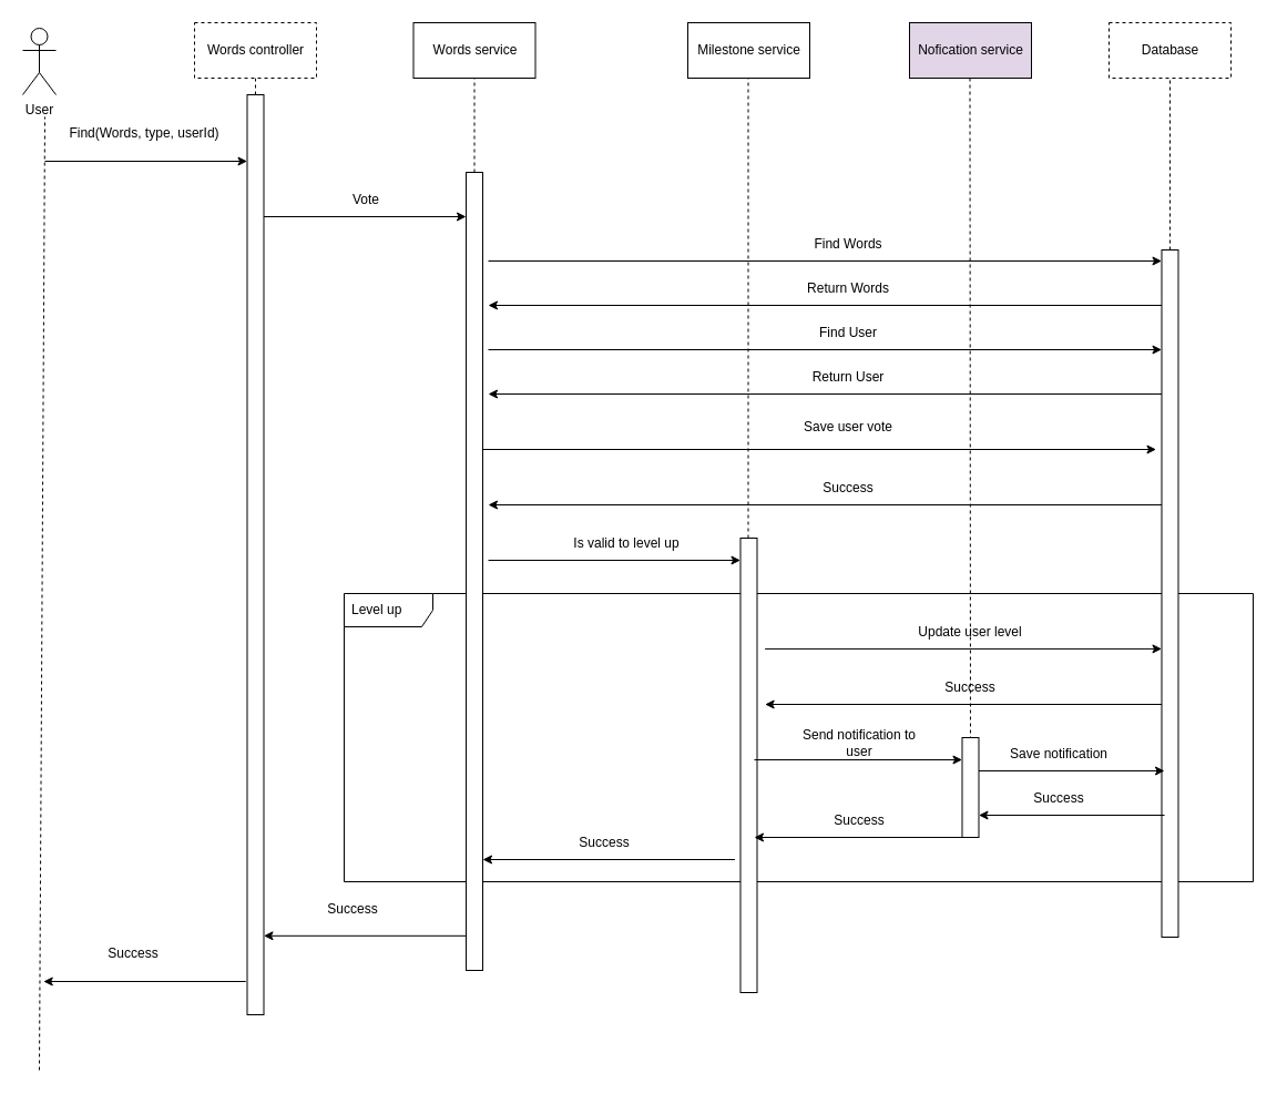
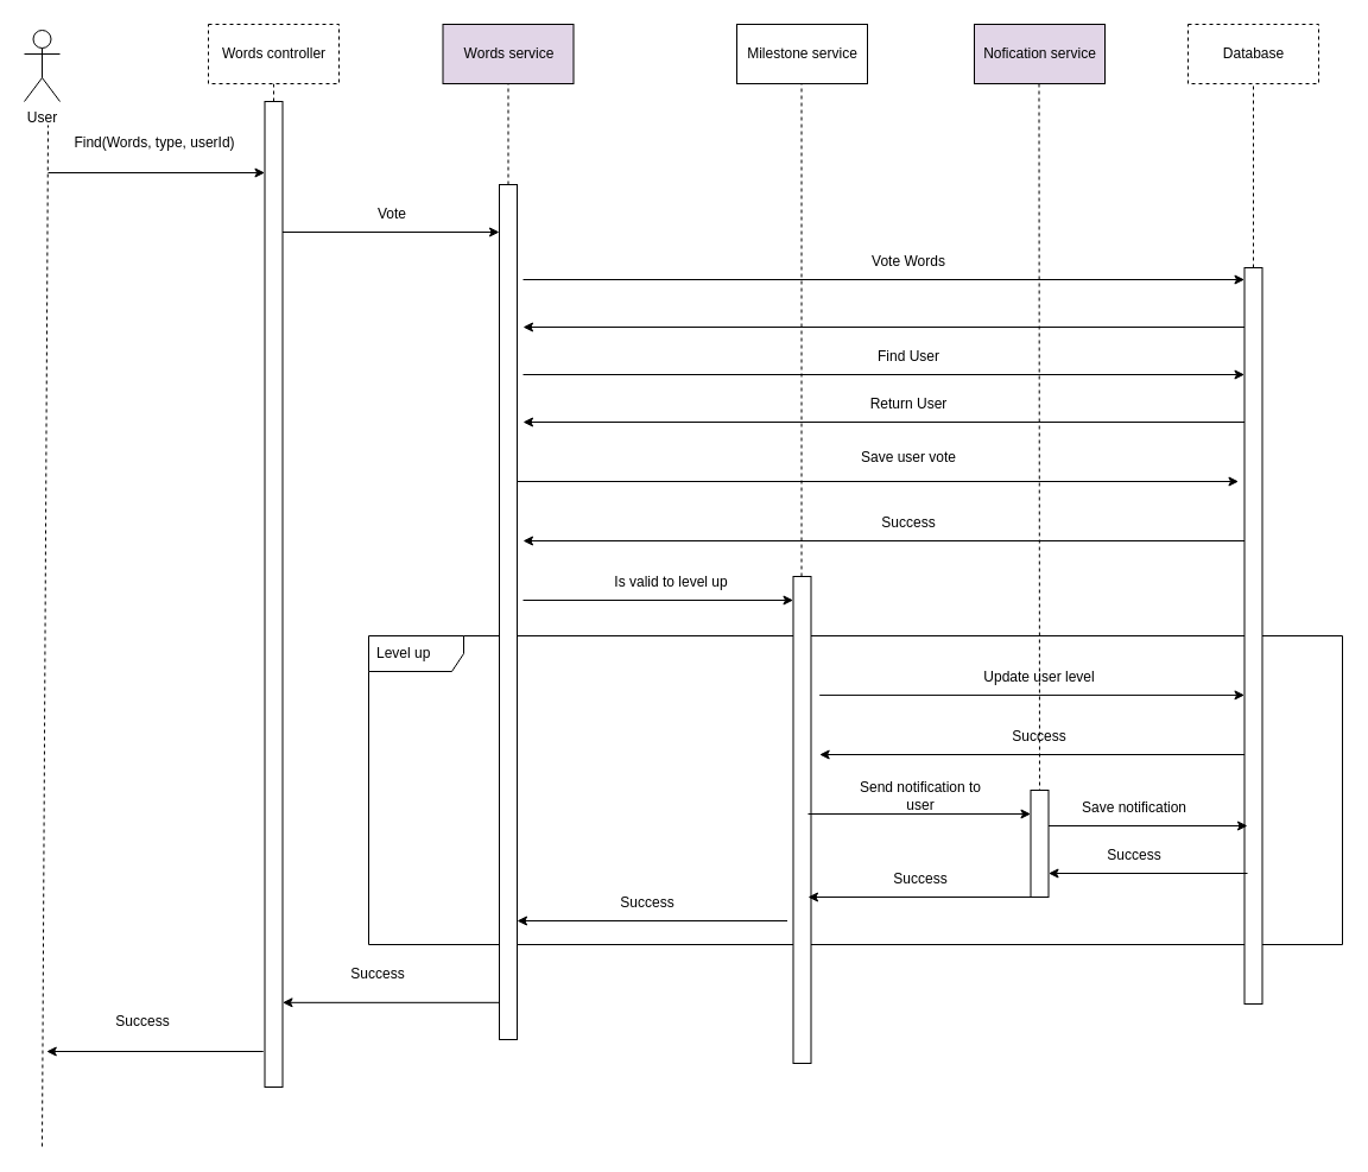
- <mxCell id="10" value="&lt;span style=&quot;&quot;&gt;Words service&lt;/span&gt;" style="html=1;" vertex="1" parent="1"><mxGeometry x="372.5" y="20" width="110" height="50" as="geometry" /></mxCell>
+ <mxCell id="10" value="&lt;span style=&quot;&quot;&gt;Words service&lt;/span&gt;" style="html=1;fillColor=#e1d5e7;" vertex="1" parent="1"><mxGeometry x="372.5" y="20" width="110" height="50" as="geometry" /></mxCell>
- <mxCell id="24" value="Find Words" style="text;html=1;strokeColor=none;fillColor=none;align=center;verticalAlign=middle;whiteSpace=wrap;rounded=0;" vertex="1" parent="1"><mxGeometry x="710" y="205" width="110" height="30" as="geometry" /></mxCell>
+ <mxCell id="24" value="Vote Words" style="text;html=1;strokeColor=none;fillColor=none;align=center;verticalAlign=middle;whiteSpace=wrap;rounded=0;" vertex="1" parent="1"><mxGeometry x="710" y="205" width="110" height="30" as="geometry" /></mxCell>
- <mxCell id="25" value="Return Words" style="text;html=1;strokeColor=none;fillColor=none;align=center;verticalAlign=middle;whiteSpace=wrap;rounded=0;" vertex="1" parent="1"><mxGeometry x="710" y="245" width="110" height="30" as="geometry" /></mxCell>
